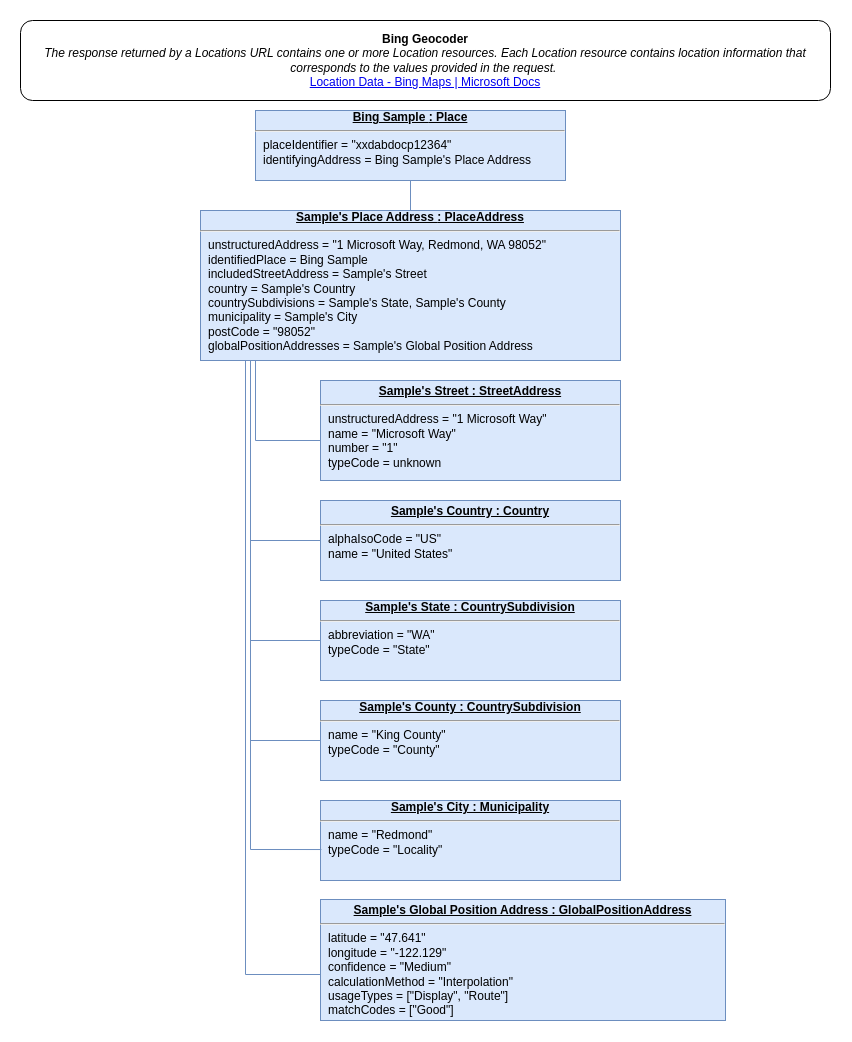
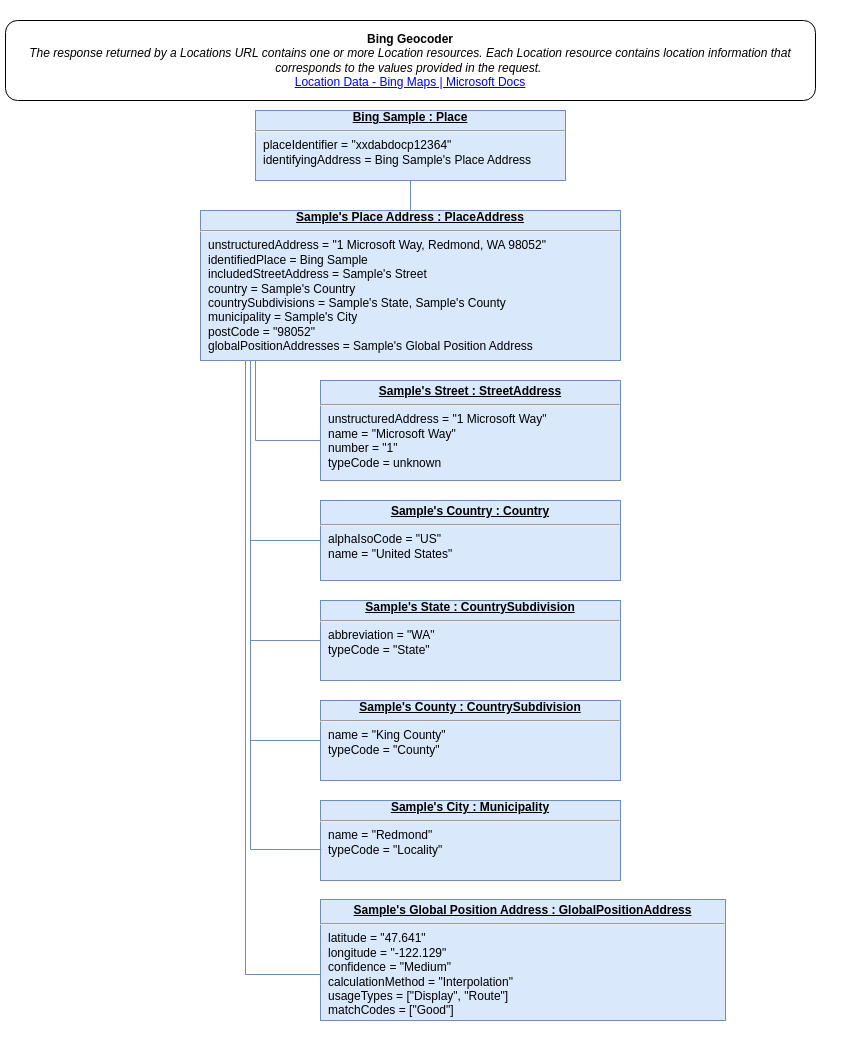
- <mxCell id="17" value="&lt;b&gt;Bing Geocoder&lt;/b&gt;&lt;br&gt;&lt;i&gt;The response returned by a Locations URL contains one or more Location resources. Each Location resource contains location information that corresponds to the values provided in the request.&amp;nbsp;&lt;br&gt;&lt;/i&gt;&lt;a href=&quot;https://docs.microsoft.com/en-us/bingmaps/rest-services/locations/location-data&quot;&gt;Location Data - Bing Maps | Microsoft Docs&lt;/a&gt;&lt;i&gt;&lt;br&gt;&lt;/i&gt;" style="rounded=1;whiteSpace=wrap;html=1;" parent="1" vertex="1"><mxGeometry x="20" y="20" width="810" height="80" as="geometry" /></mxCell>
+ <mxCell id="17" value="&lt;b&gt;Bing Geocoder&lt;/b&gt;&lt;br&gt;&lt;i&gt;The response returned by a Locations URL contains one or more Location resources. Each Location resource contains location information that corresponds to the values provided in the request.&amp;nbsp;&lt;br&gt;&lt;/i&gt;&lt;a href=&quot;https://docs.microsoft.com/en-us/bingmaps/rest-services/locations/location-data&quot;&gt;Location Data - Bing Maps | Microsoft Docs&lt;/a&gt;&lt;i&gt;&lt;br&gt;&lt;/i&gt;" style="rounded=1;whiteSpace=wrap;html=1;" parent="1" vertex="1"><mxGeometry x="5" y="20" width="810" height="80" as="geometry" /></mxCell>
